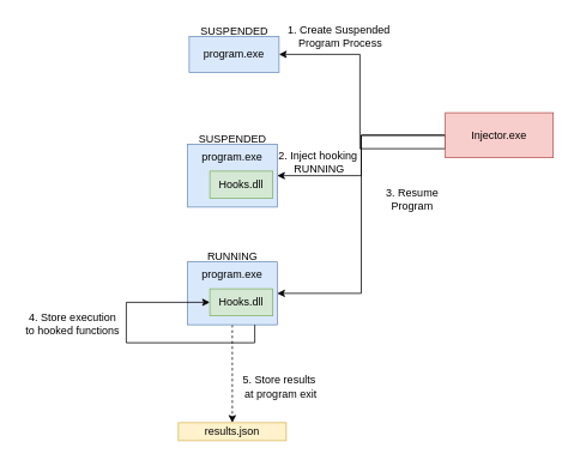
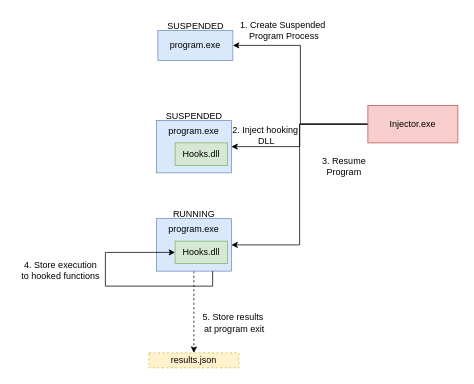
- <mxCell id="6" value="Injector.exe" style="rounded=0;whiteSpace=wrap;html=1;fillColor=#f8cecc;strokeColor=#b85450;" vertex="1" parent="1"><mxGeometry x="495" y="125" width="120" height="50" as="geometry" /></mxCell>
+ <mxCell id="6" value="Injector.exe" style="rounded=0;whiteSpace=wrap;html=1;fillColor=#f8cecc;strokeColor=#b85450;" vertex="1" parent="1"><mxGeometry x="490" y="140" width="120" height="50" as="geometry" /></mxCell>
- <mxCell id="18" value="&lt;div&gt;2. Inject hooking&lt;/div&gt;&lt;div&gt;&amp;nbsp;RUNNING&lt;/div&gt;" style="text;html=1;align=center;verticalAlign=middle;resizable=0;points=[];autosize=1;strokeColor=none;fillColor=none;" vertex="1" parent="1"><mxGeometry x="298" y="160" width="110" height="40" as="geometry" /></mxCell>
+ <mxCell id="18" value="&lt;div&gt;2. Inject hooking&lt;/div&gt;&lt;div&gt;&amp;nbsp;DLL&lt;/div&gt;" style="text;html=1;align=center;verticalAlign=middle;resizable=0;points=[];autosize=1;strokeColor=none;fillColor=none;" vertex="1" parent="1"><mxGeometry x="298" y="160" width="110" height="40" as="geometry" /></mxCell>
- <mxCell id="16" value="&lt;div&gt;results.json&lt;/div&gt;" style="rounded=0;whiteSpace=wrap;html=1;fillColor=#fff2cc;strokeColor=#d6b656;" vertex="1" parent="1"><mxGeometry x="198" y="470" width="120" height="20" as="geometry" /></mxCell>
+ <mxCell id="16" value="&lt;div&gt;results.json&lt;/div&gt;" style="rounded=0;whiteSpace=wrap;html=1;fillColor=#fff2cc;strokeColor=#d6b656;dashed=1;" vertex="1" parent="1"><mxGeometry x="198" y="470" width="120" height="20" as="geometry" /></mxCell>
